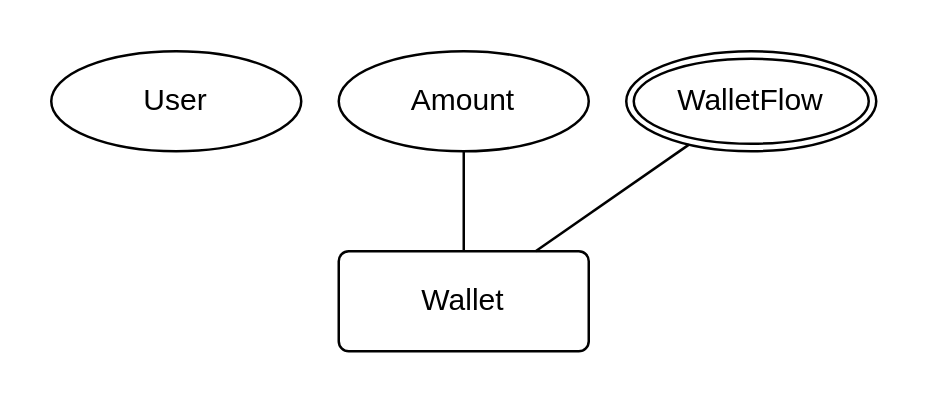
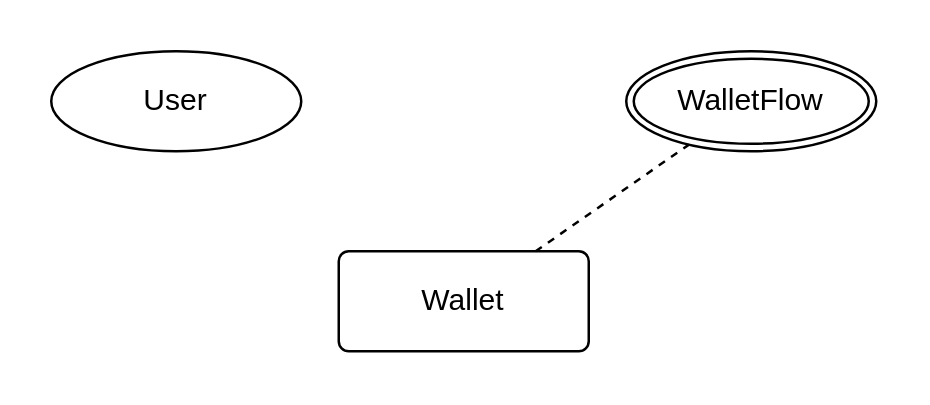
- <mxCell id="4" value="Amount" style="ellipse;whiteSpace=wrap;html=1;align=center;" parent="1" vertex="1"><mxGeometry x="135" y="20" width="100" height="40" as="geometry" /></mxCell>
- <mxCell id="7" value="" style="endArrow=none;html=1;rounded=0;" parent="1" source="2" target="6" edge="1"><mxGeometry relative="1" as="geometry"><mxPoint x="270" y="120" as="sourcePoint" /><mxPoint x="430" y="120" as="targetPoint" /></mxGeometry></mxCell>
+ <mxCell id="7" value="" style="endArrow=none;html=1;rounded=0;dashed=1;" parent="1" source="2" target="6" edge="1"><mxGeometry relative="1" as="geometry"><mxPoint x="270" y="120" as="sourcePoint" /><mxPoint x="430" y="120" as="targetPoint" /></mxGeometry></mxCell>
- <mxCell id="5" value="" style="endArrow=none;html=1;rounded=0;" parent="1" source="4" target="2" edge="1"><mxGeometry relative="1" as="geometry"><mxPoint x="79" y="66" as="sourcePoint" /><mxPoint x="159" y="110" as="targetPoint" /></mxGeometry></mxCell>
